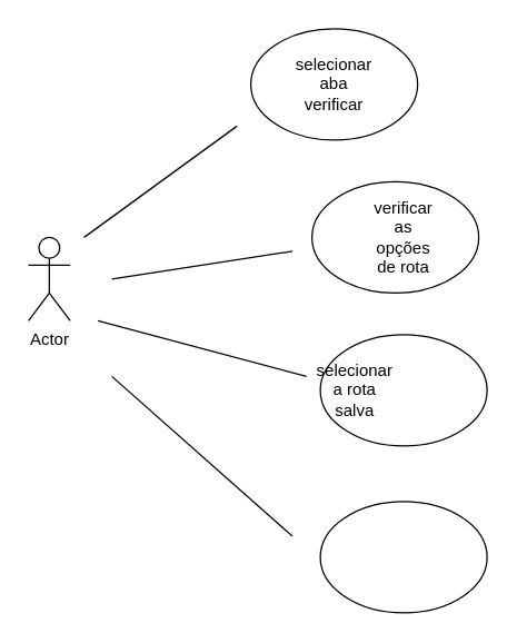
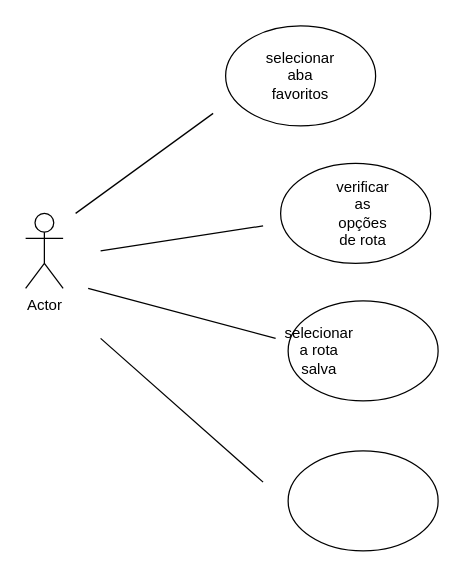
- <mxCell id="4" value="selecionar aba verificar" style="text;html=1;strokeColor=none;fillColor=none;align=center;verticalAlign=middle;whiteSpace=wrap;rounded=0;" vertex="1" parent="1"><mxGeometry x="220" y="50" width="40" height="20" as="geometry" /></mxCell>
+ <mxCell id="4" value="selecionar aba favoritos" style="text;html=1;strokeColor=none;fillColor=none;align=center;verticalAlign=middle;whiteSpace=wrap;rounded=0;" vertex="1" parent="1"><mxGeometry x="220" y="50" width="40" height="20" as="geometry" /></mxCell>
